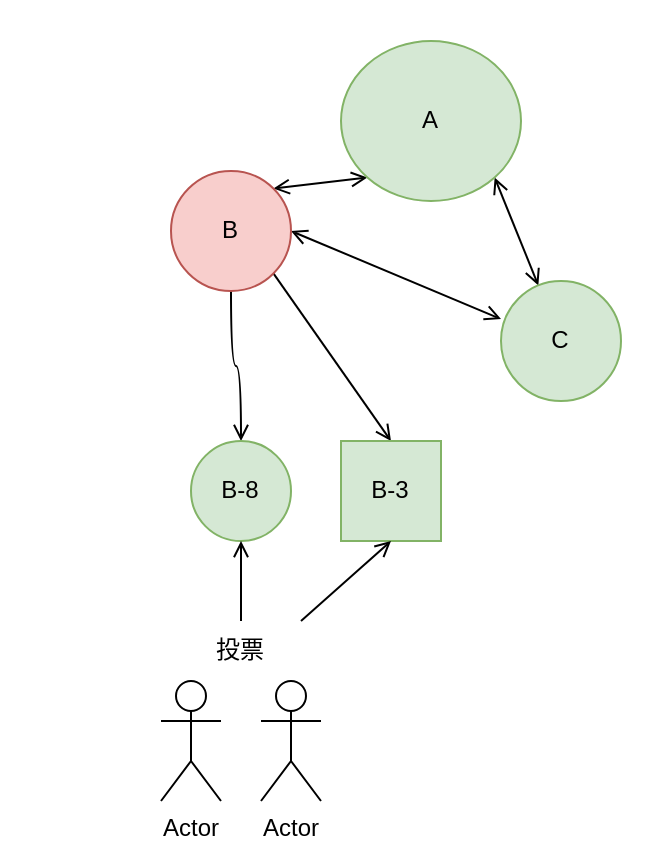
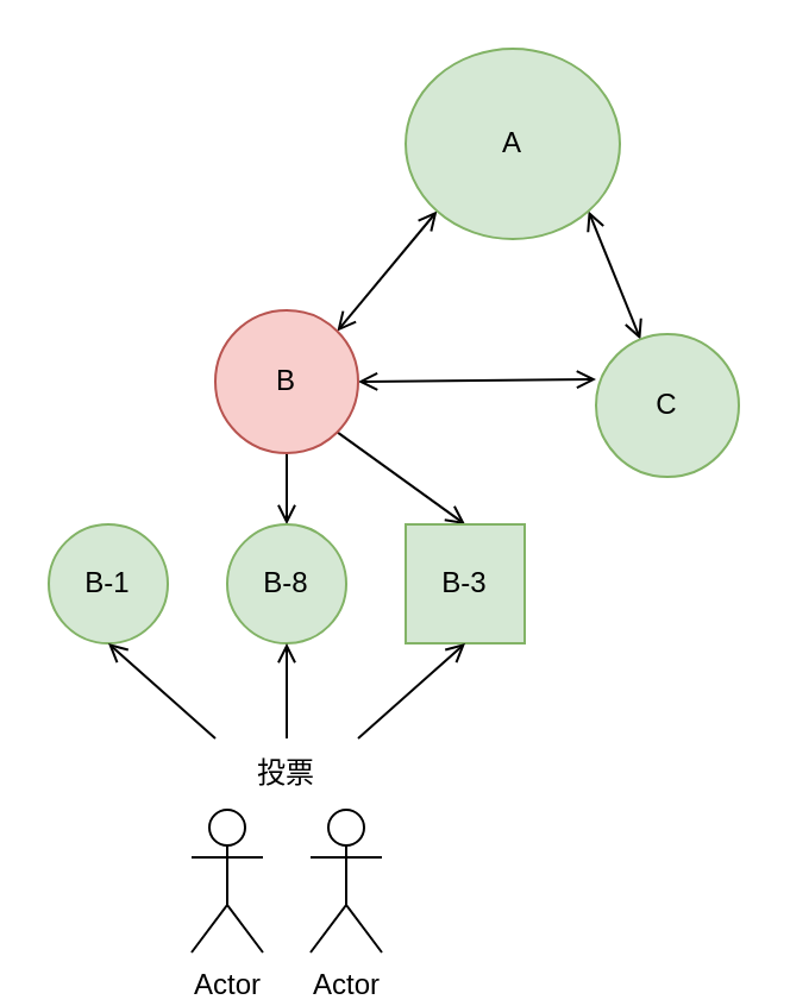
- <mxCell id="8" value="B" style="ellipse;whiteSpace=wrap;html=1;aspect=fixed;fillColor=#f8cecc;strokeColor=#b85450;" vertex="1" parent="1"><mxGeometry x="85" y="85" width="60" height="60" as="geometry" /></mxCell>
+ <mxCell id="8" value="B" style="ellipse;whiteSpace=wrap;html=1;aspect=fixed;fillColor=#f8cecc;strokeColor=#b85450;" vertex="1" parent="1"><mxGeometry x="90" y="130" width="60" height="60" as="geometry" /></mxCell>
+ <mxCell id="10" value="B-1" style="ellipse;whiteSpace=wrap;html=1;aspect=fixed;fillColor=#d5e8d4;strokeColor=#82b366;" vertex="1" parent="1"><mxGeometry x="20" y="220" width="50" height="50" as="geometry" /></mxCell>
+ <mxCell id="14" style="edgeStyle=none;rounded=0;orthogonalLoop=1;jettySize=auto;html=1;exitX=0;exitY=0;exitDx=0;exitDy=0;entryX=0.5;entryY=1;entryDx=0;entryDy=0;startArrow=none;startFill=0;endArrow=open;endFill=0;" edge="1" parent="1" source="17" target="10"><mxGeometry relative="1" as="geometry" /></mxCell>
